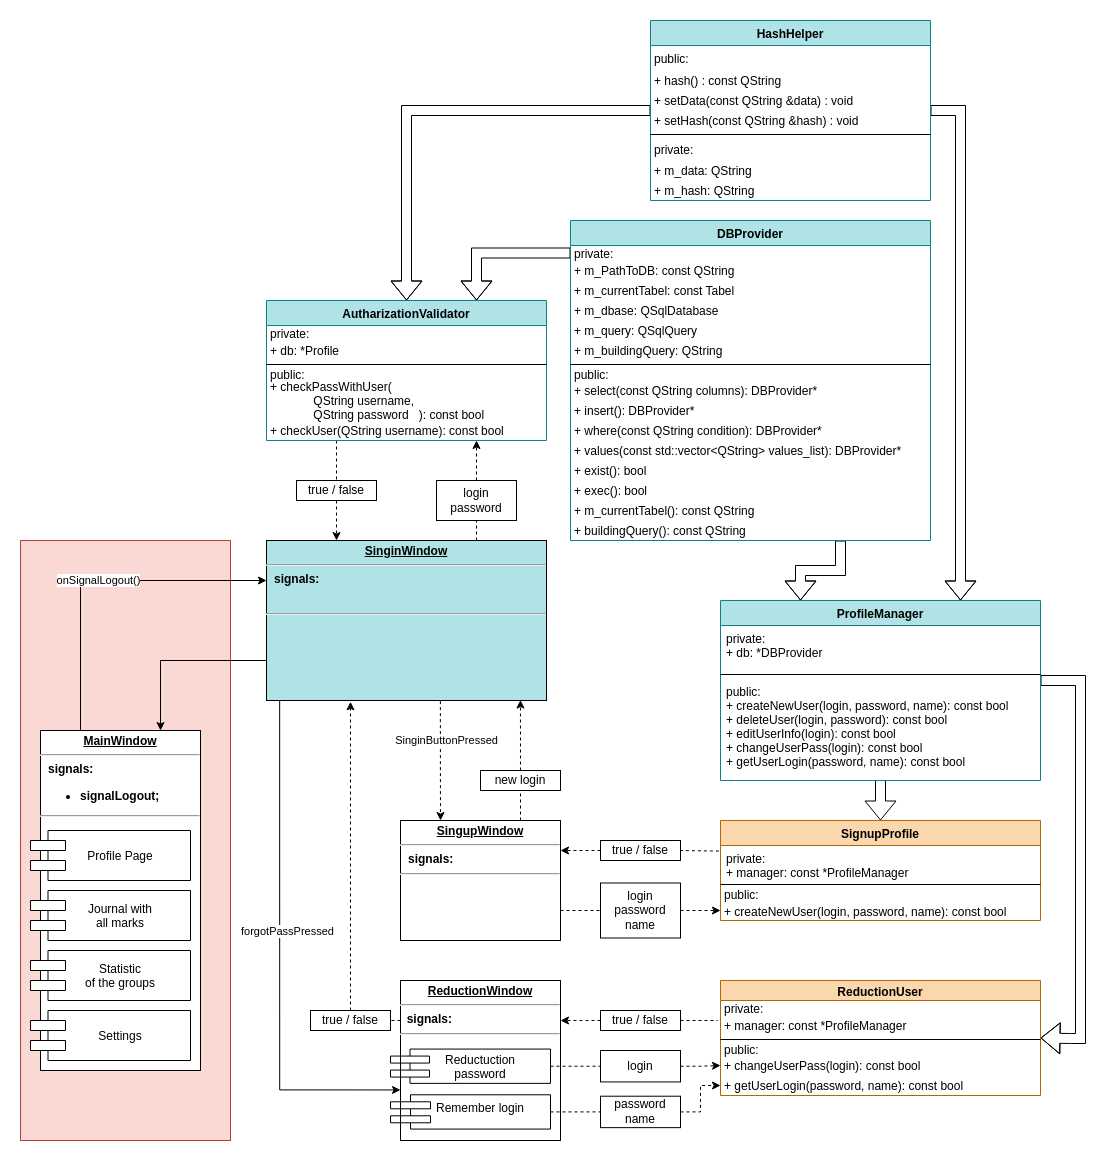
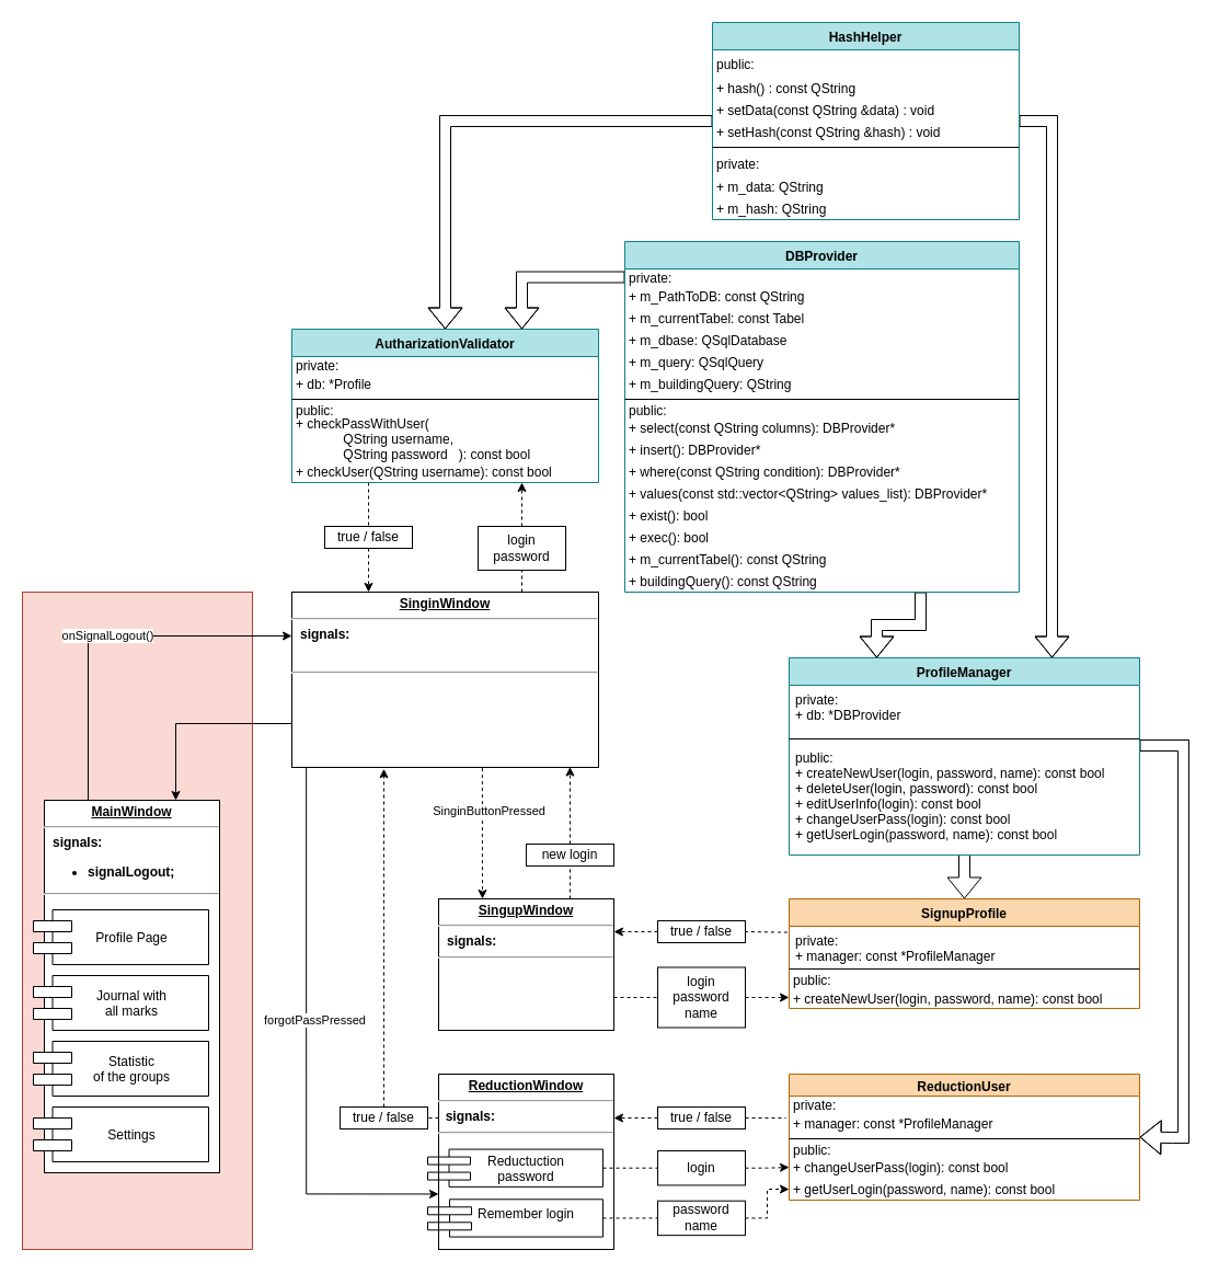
- <mxCell id="9" value="&lt;p style=&quot;margin: 0px ; margin-top: 4px ; text-align: center ; text-decoration: underline&quot;&gt;&lt;b&gt;SinginWindow&lt;/b&gt;&lt;/p&gt;&lt;hr&gt;&lt;p style=&quot;margin: 0px ; margin-left: 8px&quot;&gt;&lt;b&gt;signals:&lt;/b&gt;&lt;/p&gt;&lt;br&gt;&lt;p&gt;&lt;/p&gt;&lt;hr&gt;" style="verticalAlign=top;align=left;overflow=fill;fontSize=12;fontFamily=Helvetica;html=1;fillColor=#b0e3e6;" parent="1" vertex="1"><mxGeometry x="266" y="540" width="280" height="160" as="geometry" /></mxCell>
+ <mxCell id="9" value="&lt;p style=&quot;margin: 0px ; margin-top: 4px ; text-align: center ; text-decoration: underline&quot;&gt;&lt;b&gt;SinginWindow&lt;/b&gt;&lt;/p&gt;&lt;hr&gt;&lt;p style=&quot;margin: 0px ; margin-left: 8px&quot;&gt;&lt;b&gt;signals:&lt;/b&gt;&lt;/p&gt;&lt;br&gt;&lt;p&gt;&lt;/p&gt;&lt;hr&gt;" style="verticalAlign=top;align=left;overflow=fill;fontSize=12;fontFamily=Helvetica;html=1;" parent="1" vertex="1"><mxGeometry x="266" y="540" width="280" height="160" as="geometry" /></mxCell>
